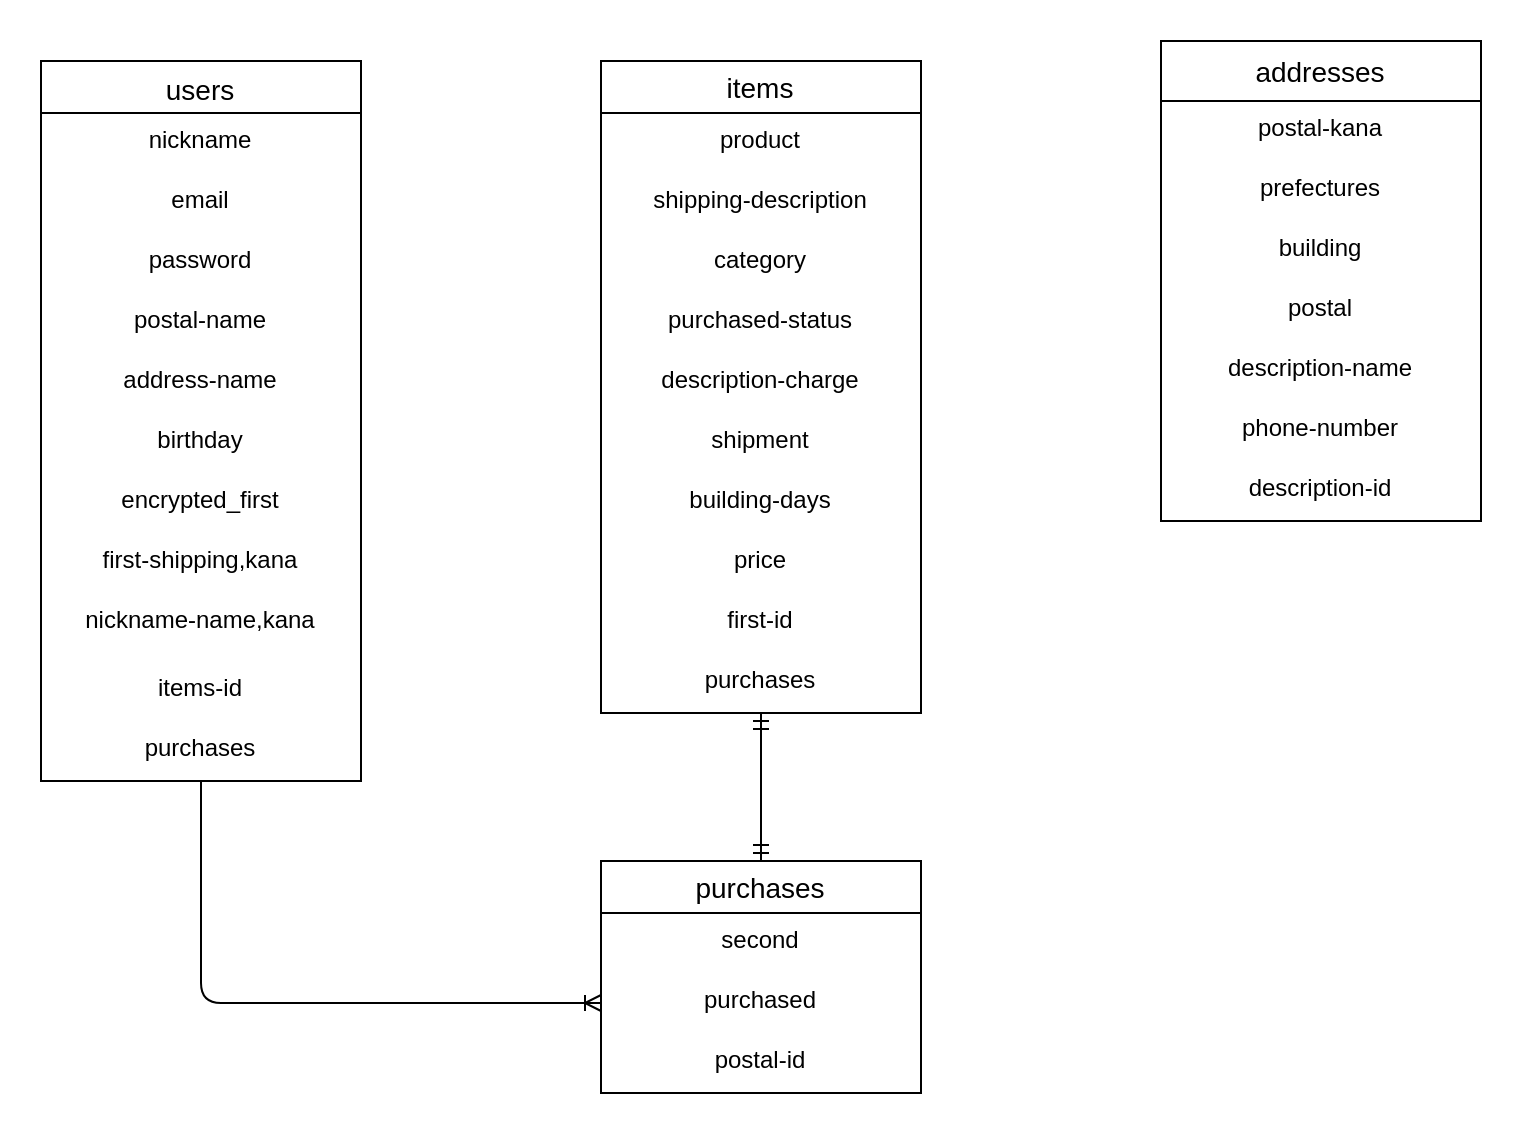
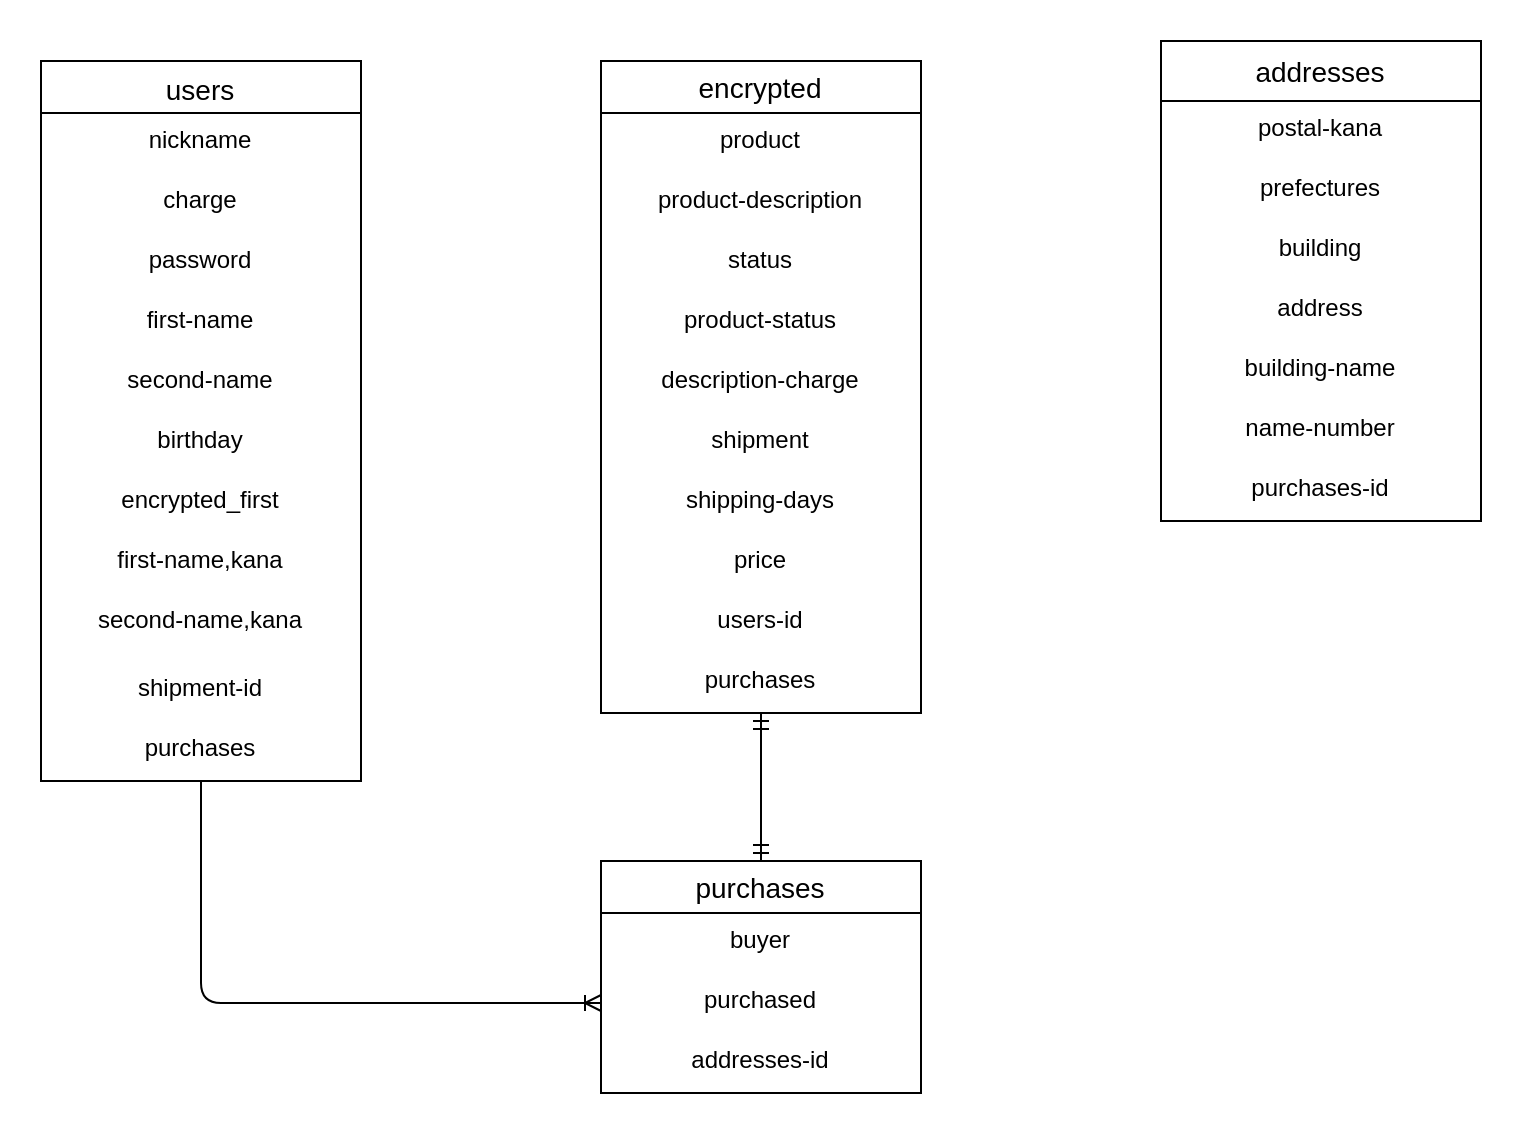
- <mxCell id="14" value="items" style="swimlane;fontStyle=0;childLayout=stackLayout;horizontal=1;startSize=26;horizontalStack=0;resizeParent=1;resizeParentMax=0;resizeLast=0;collapsible=1;marginBottom=0;align=center;fontSize=14;direction=east;" parent="1" vertex="1"><mxGeometry x="300" y="30" width="160" height="326" as="geometry"><mxRectangle x="400" y="-1080" width="70" height="26" as="alternateBounds" /></mxGeometry></mxCell>
+ <mxCell id="14" value="encrypted" style="swimlane;fontStyle=0;childLayout=stackLayout;horizontal=1;startSize=26;horizontalStack=0;resizeParent=1;resizeParentMax=0;resizeLast=0;collapsible=1;marginBottom=0;align=center;fontSize=14;direction=east;" parent="1" vertex="1"><mxGeometry x="300" y="30" width="160" height="326" as="geometry"><mxRectangle x="400" y="-1080" width="70" height="26" as="alternateBounds" /></mxGeometry></mxCell>
- <mxCell id="4" value="email" style="text;fillColor=none;spacingLeft=4;spacingRight=4;overflow=hidden;rotatable=0;points=[[0,0.5],[1,0.5]];portConstraint=eastwest;fontSize=12;align=center;" parent="2" vertex="1"><mxGeometry y="56" width="160" height="30" as="geometry" /></mxCell>
+ <mxCell id="4" value="charge" style="text;fillColor=none;spacingLeft=4;spacingRight=4;overflow=hidden;rotatable=0;points=[[0,0.5],[1,0.5]];portConstraint=eastwest;fontSize=12;align=center;" parent="2" vertex="1"><mxGeometry y="56" width="160" height="30" as="geometry" /></mxCell>
- <mxCell id="16" value="shipping-description" style="text;fillColor=none;spacingLeft=4;spacingRight=4;overflow=hidden;rotatable=0;points=[[0,0.5],[1,0.5]];portConstraint=eastwest;fontSize=12;align=center;" parent="14" vertex="1"><mxGeometry y="56" width="160" height="30" as="geometry" /></mxCell>
+ <mxCell id="16" value="product-description" style="text;fillColor=none;spacingLeft=4;spacingRight=4;overflow=hidden;rotatable=0;points=[[0,0.5],[1,0.5]];portConstraint=eastwest;fontSize=12;align=center;" parent="14" vertex="1"><mxGeometry y="56" width="160" height="30" as="geometry" /></mxCell>
- <mxCell id="17" value="category" style="text;spacingLeft=4;spacingRight=4;overflow=hidden;rotatable=0;points=[[0,0.5],[1,0.5]];portConstraint=eastwest;fontSize=12;align=center;" parent="14" vertex="1"><mxGeometry y="86" width="160" height="30" as="geometry" /></mxCell>
+ <mxCell id="17" value="status" style="text;spacingLeft=4;spacingRight=4;overflow=hidden;rotatable=0;points=[[0,0.5],[1,0.5]];portConstraint=eastwest;fontSize=12;align=center;" parent="14" vertex="1"><mxGeometry y="86" width="160" height="30" as="geometry" /></mxCell>
- <mxCell id="29" value="postal" style="text;strokeColor=none;fillColor=none;spacingLeft=4;spacingRight=4;overflow=hidden;rotatable=0;points=[[0,0.5],[1,0.5]];portConstraint=eastwest;fontSize=12;align=center;" parent="25" vertex="1"><mxGeometry y="120" width="160" height="30" as="geometry" /></mxCell>
+ <mxCell id="29" value="address" style="text;strokeColor=none;fillColor=none;spacingLeft=4;spacingRight=4;overflow=hidden;rotatable=0;points=[[0,0.5],[1,0.5]];portConstraint=eastwest;fontSize=12;align=center;" parent="25" vertex="1"><mxGeometry y="120" width="160" height="30" as="geometry" /></mxCell>
- <mxCell id="6" value="postal-name" style="text;strokeColor=none;fillColor=none;spacingLeft=4;spacingRight=4;overflow=hidden;rotatable=0;points=[[0,0.5],[1,0.5]];portConstraint=eastwest;fontSize=12;align=center;" parent="2" vertex="1"><mxGeometry y="116" width="160" height="30" as="geometry" /></mxCell>
+ <mxCell id="6" value="first-name" style="text;strokeColor=none;fillColor=none;spacingLeft=4;spacingRight=4;overflow=hidden;rotatable=0;points=[[0,0.5],[1,0.5]];portConstraint=eastwest;fontSize=12;align=center;" parent="2" vertex="1"><mxGeometry y="116" width="160" height="30" as="geometry" /></mxCell>
- <mxCell id="18" value="purchased-status" style="text;spacingLeft=4;spacingRight=4;overflow=hidden;rotatable=0;points=[[0,0.5],[1,0.5]];portConstraint=eastwest;fontSize=12;align=center;" parent="14" vertex="1"><mxGeometry y="116" width="160" height="30" as="geometry" /></mxCell>
+ <mxCell id="18" value="product-status" style="text;spacingLeft=4;spacingRight=4;overflow=hidden;rotatable=0;points=[[0,0.5],[1,0.5]];portConstraint=eastwest;fontSize=12;align=center;" parent="14" vertex="1"><mxGeometry y="116" width="160" height="30" as="geometry" /></mxCell>
- <mxCell id="30" value="description-name" style="text;strokeColor=none;fillColor=none;spacingLeft=4;spacingRight=4;overflow=hidden;rotatable=0;points=[[0,0.5],[1,0.5]];portConstraint=eastwest;fontSize=12;align=center;" parent="25" vertex="1"><mxGeometry y="150" width="160" height="30" as="geometry" /></mxCell>
+ <mxCell id="30" value="building-name" style="text;strokeColor=none;fillColor=none;spacingLeft=4;spacingRight=4;overflow=hidden;rotatable=0;points=[[0,0.5],[1,0.5]];portConstraint=eastwest;fontSize=12;align=center;" parent="25" vertex="1"><mxGeometry y="150" width="160" height="30" as="geometry" /></mxCell>
- <mxCell id="7" value="address-name" style="text;fillColor=none;spacingLeft=4;spacingRight=4;overflow=hidden;rotatable=0;points=[[0,0.5],[1,0.5]];portConstraint=eastwest;fontSize=12;align=center;" parent="2" vertex="1"><mxGeometry y="146" width="160" height="30" as="geometry" /></mxCell>
+ <mxCell id="7" value="second-name" style="text;fillColor=none;spacingLeft=4;spacingRight=4;overflow=hidden;rotatable=0;points=[[0,0.5],[1,0.5]];portConstraint=eastwest;fontSize=12;align=center;" parent="2" vertex="1"><mxGeometry y="146" width="160" height="30" as="geometry" /></mxCell>
- <mxCell id="31" value="phone-number" style="text;strokeColor=none;fillColor=none;spacingLeft=4;spacingRight=4;overflow=hidden;rotatable=0;points=[[0,0.5],[1,0.5]];portConstraint=eastwest;fontSize=12;align=center;" parent="25" vertex="1"><mxGeometry y="180" width="160" height="30" as="geometry" /></mxCell>
+ <mxCell id="31" value="name-number" style="text;strokeColor=none;fillColor=none;spacingLeft=4;spacingRight=4;overflow=hidden;rotatable=0;points=[[0,0.5],[1,0.5]];portConstraint=eastwest;fontSize=12;align=center;" parent="25" vertex="1"><mxGeometry y="180" width="160" height="30" as="geometry" /></mxCell>
- <mxCell id="32" value="description-id" style="text;strokeColor=none;fillColor=none;spacingLeft=4;spacingRight=4;overflow=hidden;rotatable=0;points=[[0,0.5],[1,0.5]];portConstraint=eastwest;fontSize=12;align=center;" vertex="1" parent="25"><mxGeometry y="210" width="160" height="30" as="geometry" /></mxCell>
+ <mxCell id="32" value="purchases-id" style="text;strokeColor=none;fillColor=none;spacingLeft=4;spacingRight=4;overflow=hidden;rotatable=0;points=[[0,0.5],[1,0.5]];portConstraint=eastwest;fontSize=12;align=center;" vertex="1" parent="25"><mxGeometry y="210" width="160" height="30" as="geometry" /></mxCell>
- <mxCell id="21" value="building-days" style="text;spacingLeft=4;spacingRight=4;overflow=hidden;rotatable=0;points=[[0,0.5],[1,0.5]];portConstraint=eastwest;fontSize=12;align=center;" vertex="1" parent="14"><mxGeometry y="206" width="160" height="30" as="geometry" /></mxCell>
+ <mxCell id="21" value="shipping-days" style="text;spacingLeft=4;spacingRight=4;overflow=hidden;rotatable=0;points=[[0,0.5],[1,0.5]];portConstraint=eastwest;fontSize=12;align=center;" vertex="1" parent="14"><mxGeometry y="206" width="160" height="30" as="geometry" /></mxCell>
- <mxCell id="10" value="first-shipping,kana" style="text;strokeColor=none;fillColor=none;spacingLeft=4;spacingRight=4;overflow=hidden;rotatable=0;points=[[0,0.5],[1,0.5]];portConstraint=eastwest;fontSize=12;align=center;" vertex="1" parent="2"><mxGeometry y="236" width="160" height="30" as="geometry" /></mxCell>
+ <mxCell id="10" value="first-name,kana" style="text;strokeColor=none;fillColor=none;spacingLeft=4;spacingRight=4;overflow=hidden;rotatable=0;points=[[0,0.5],[1,0.5]];portConstraint=eastwest;fontSize=12;align=center;" vertex="1" parent="2"><mxGeometry y="236" width="160" height="30" as="geometry" /></mxCell>
- <mxCell id="11" value="nickname-name,kana" style="text;strokeColor=none;fillColor=none;spacingLeft=4;spacingRight=4;overflow=hidden;rotatable=0;points=[[0,0.5],[1,0.5]];portConstraint=eastwest;fontSize=12;align=center;" parent="2" vertex="1"><mxGeometry y="266" width="160" height="34" as="geometry" /></mxCell>
+ <mxCell id="11" value="second-name,kana" style="text;strokeColor=none;fillColor=none;spacingLeft=4;spacingRight=4;overflow=hidden;rotatable=0;points=[[0,0.5],[1,0.5]];portConstraint=eastwest;fontSize=12;align=center;" parent="2" vertex="1"><mxGeometry y="266" width="160" height="34" as="geometry" /></mxCell>
- <mxCell id="23" value="first-id" style="text;spacingLeft=4;spacingRight=4;overflow=hidden;rotatable=0;points=[[0,0.5],[1,0.5]];portConstraint=eastwest;fontSize=12;align=center;" vertex="1" parent="14"><mxGeometry y="266" width="160" height="30" as="geometry" /></mxCell>
+ <mxCell id="23" value="users-id" style="text;spacingLeft=4;spacingRight=4;overflow=hidden;rotatable=0;points=[[0,0.5],[1,0.5]];portConstraint=eastwest;fontSize=12;align=center;" vertex="1" parent="14"><mxGeometry y="266" width="160" height="30" as="geometry" /></mxCell>
- <mxCell id="12" value="items-id" style="text;strokeColor=none;fillColor=none;spacingLeft=4;spacingRight=4;overflow=hidden;rotatable=0;points=[[0,0.5],[1,0.5]];portConstraint=eastwest;fontSize=12;align=center;" vertex="1" parent="2"><mxGeometry y="300" width="160" height="30" as="geometry" /></mxCell>
+ <mxCell id="12" value="shipment-id" style="text;strokeColor=none;fillColor=none;spacingLeft=4;spacingRight=4;overflow=hidden;rotatable=0;points=[[0,0.5],[1,0.5]];portConstraint=eastwest;fontSize=12;align=center;" vertex="1" parent="2"><mxGeometry y="300" width="160" height="30" as="geometry" /></mxCell>
- <mxCell id="34" value="second" style="text;strokeColor=none;fillColor=none;spacingLeft=4;spacingRight=4;overflow=hidden;rotatable=0;points=[[0,0.5],[1,0.5]];portConstraint=eastwest;fontSize=12;align=center;" vertex="1" parent="33"><mxGeometry y="26" width="160" height="30" as="geometry" /></mxCell>
+ <mxCell id="34" value="buyer" style="text;strokeColor=none;fillColor=none;spacingLeft=4;spacingRight=4;overflow=hidden;rotatable=0;points=[[0,0.5],[1,0.5]];portConstraint=eastwest;fontSize=12;align=center;" vertex="1" parent="33"><mxGeometry y="26" width="160" height="30" as="geometry" /></mxCell>
- <mxCell id="36" value="postal-id" style="text;strokeColor=none;fillColor=none;spacingLeft=4;spacingRight=4;overflow=hidden;rotatable=0;points=[[0,0.5],[1,0.5]];portConstraint=eastwest;fontSize=12;align=center;" vertex="1" parent="33"><mxGeometry y="86" width="160" height="30" as="geometry" /></mxCell>
+ <mxCell id="36" value="addresses-id" style="text;strokeColor=none;fillColor=none;spacingLeft=4;spacingRight=4;overflow=hidden;rotatable=0;points=[[0,0.5],[1,0.5]];portConstraint=eastwest;fontSize=12;align=center;" vertex="1" parent="33"><mxGeometry y="86" width="160" height="30" as="geometry" /></mxCell>
